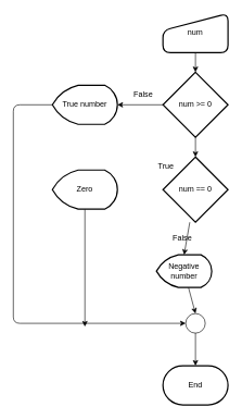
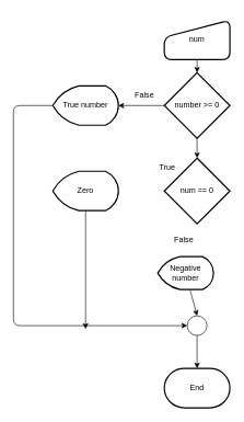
- <mxCell id="3" value="num" style="html=1;strokeWidth=2;shape=manualInput;whiteSpace=wrap;rounded=1;size=26;arcSize=23;labelBackgroundColor=none;fontColor=#000000;" parent="1" vertex="1"><mxGeometry x="250" y="20" width="100" height="60" as="geometry" /></mxCell>
+ <mxCell id="3" value="num" style="html=1;strokeWidth=2;shape=manualInput;whiteSpace=wrap;rounded=1;size=26;arcSize=23;labelBackgroundColor=none;fontColor=#000000;" parent="1" vertex="1"><mxGeometry x="250" y="30" width="100" height="60" as="geometry" /></mxCell>
- <mxCell id="6" value="num &amp;gt;= 0" style="strokeWidth=2;html=1;shape=mxgraph.flowchart.decision;whiteSpace=wrap;labelBackgroundColor=none;fontColor=#000000;" parent="1" vertex="1"><mxGeometry x="250" y="110" width="100" height="100" as="geometry" /></mxCell>
+ <mxCell id="6" value="number &amp;gt;= 0" style="strokeWidth=2;html=1;shape=mxgraph.flowchart.decision;whiteSpace=wrap;labelBackgroundColor=none;fontColor=#000000;" parent="1" vertex="1"><mxGeometry x="250" y="110" width="100" height="100" as="geometry" /></mxCell>
- <mxCell id="12" style="edgeStyle=none;html=1;entryX=0.5;entryY=0;entryDx=0;entryDy=0;entryPerimeter=0;labelBackgroundColor=none;fontColor=#000000;" parent="1" source="13" target="17" edge="1"><mxGeometry relative="1" as="geometry" /></mxCell>
